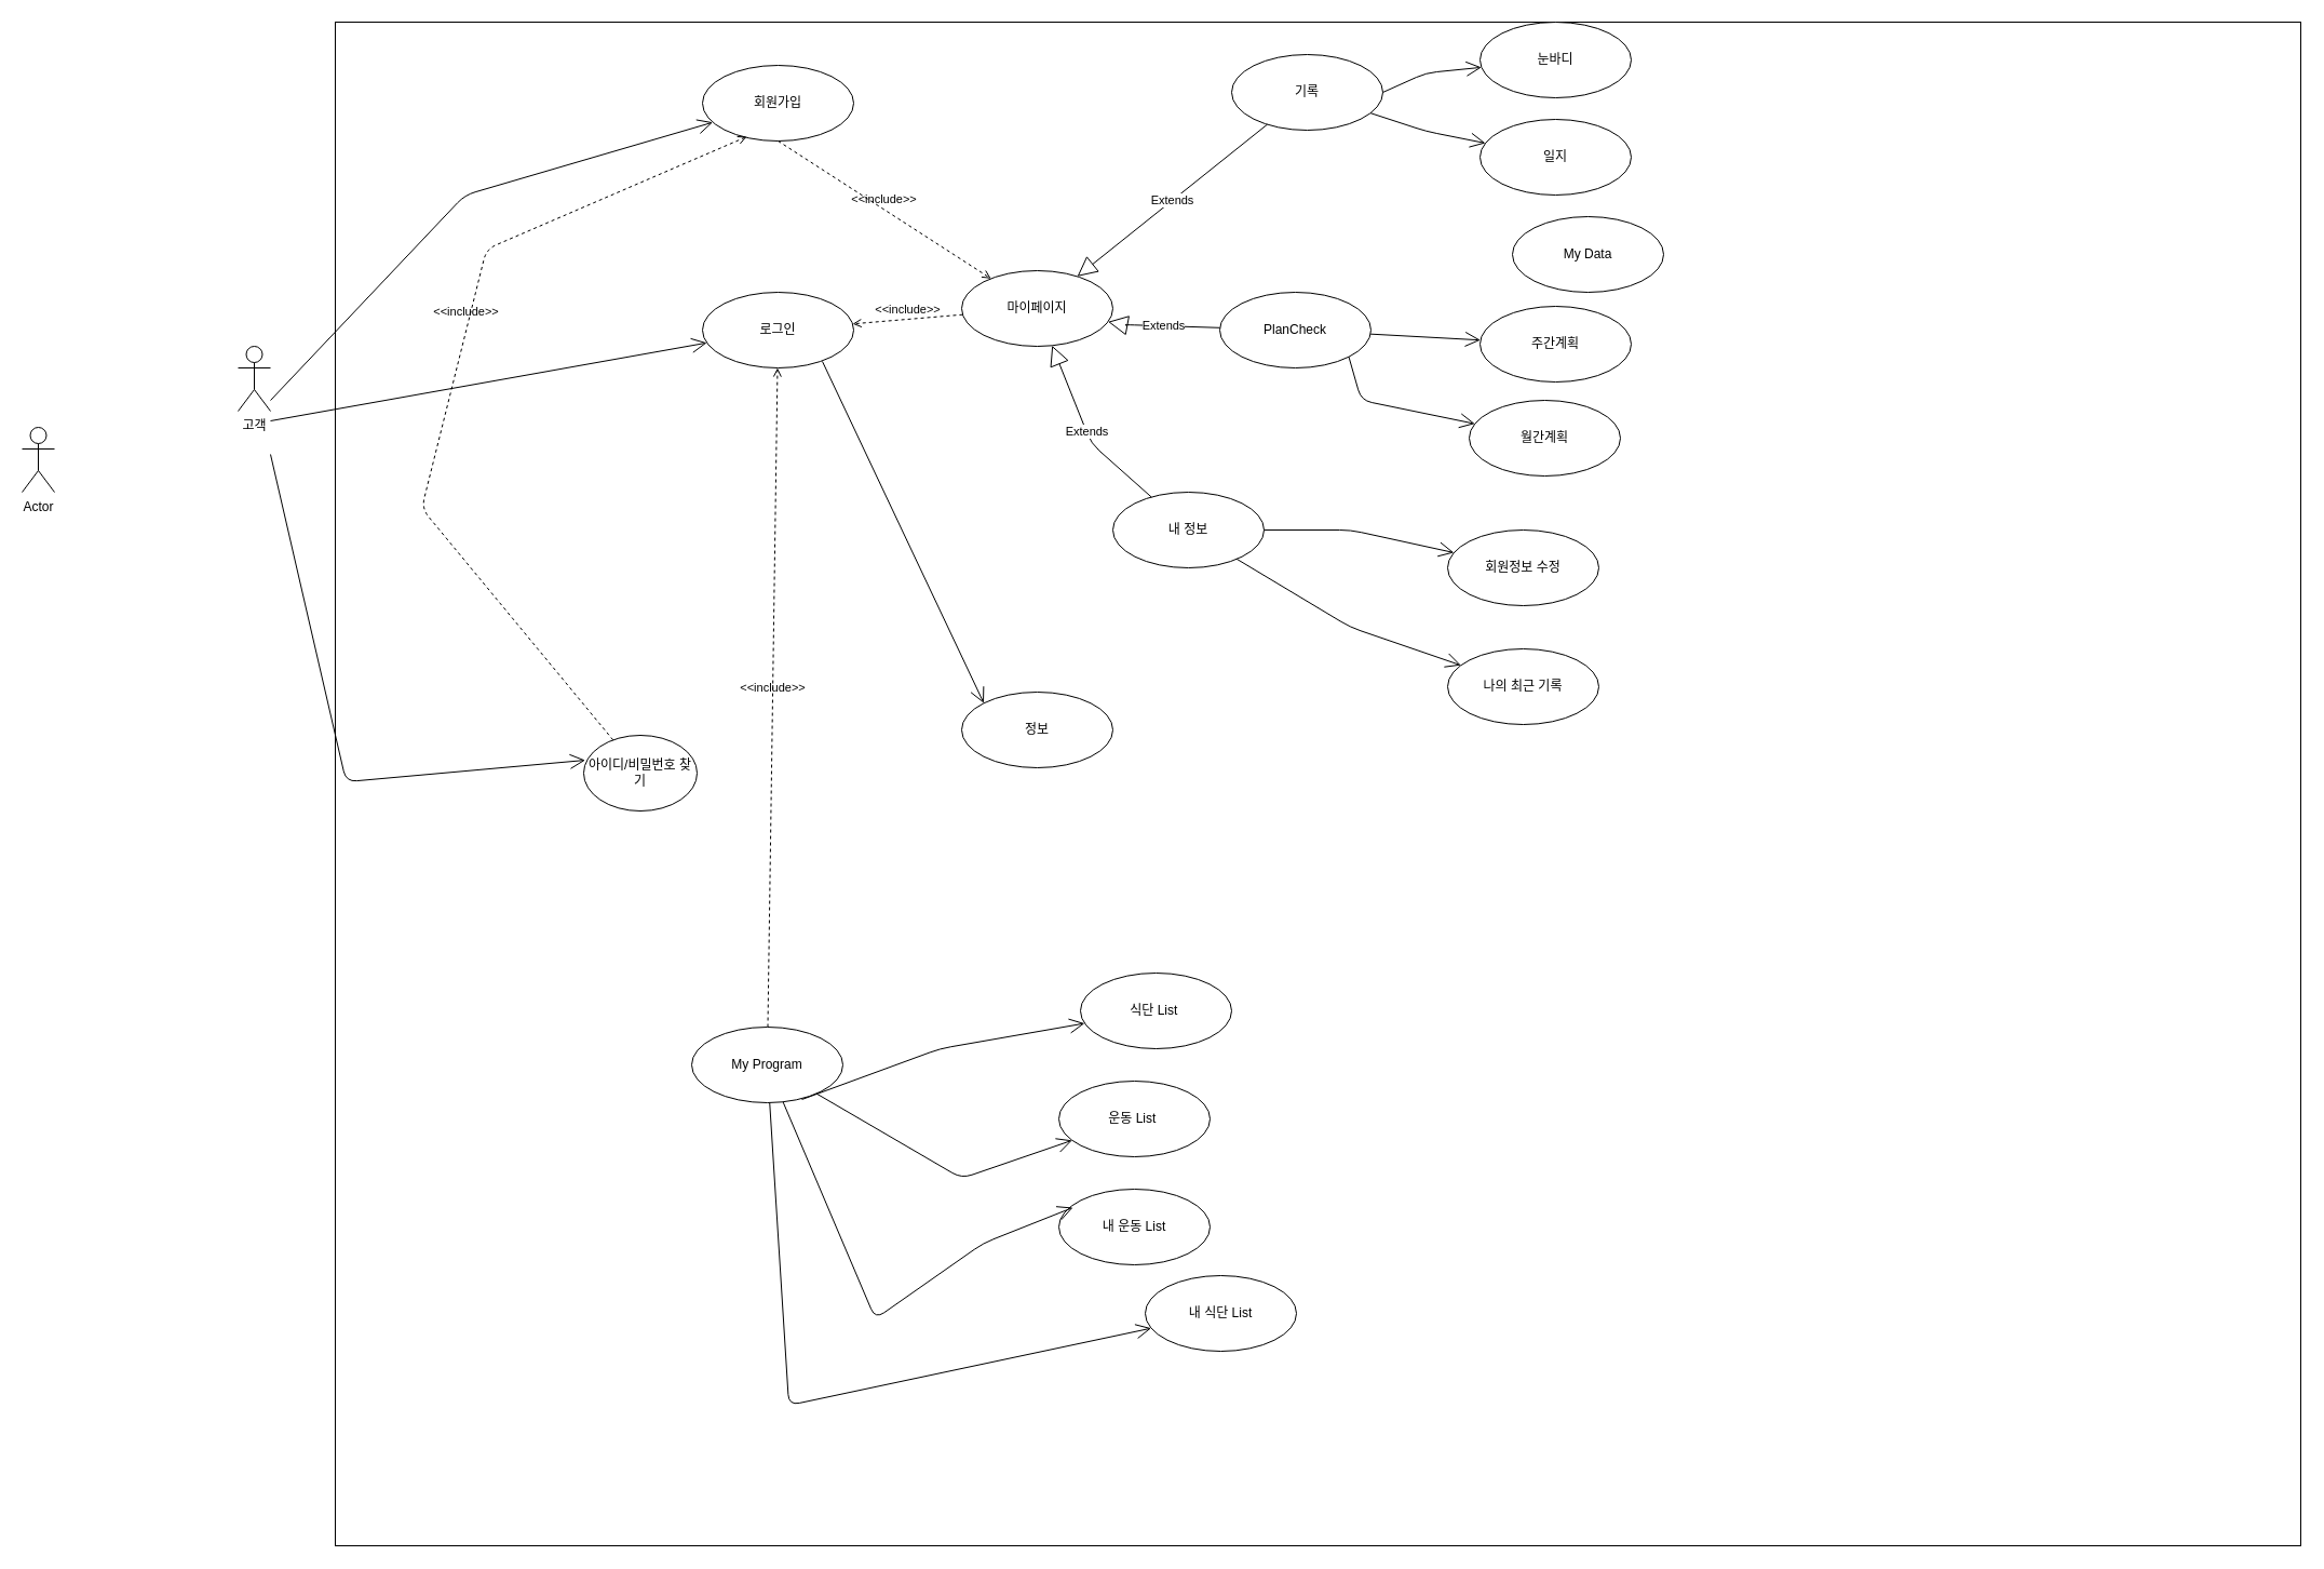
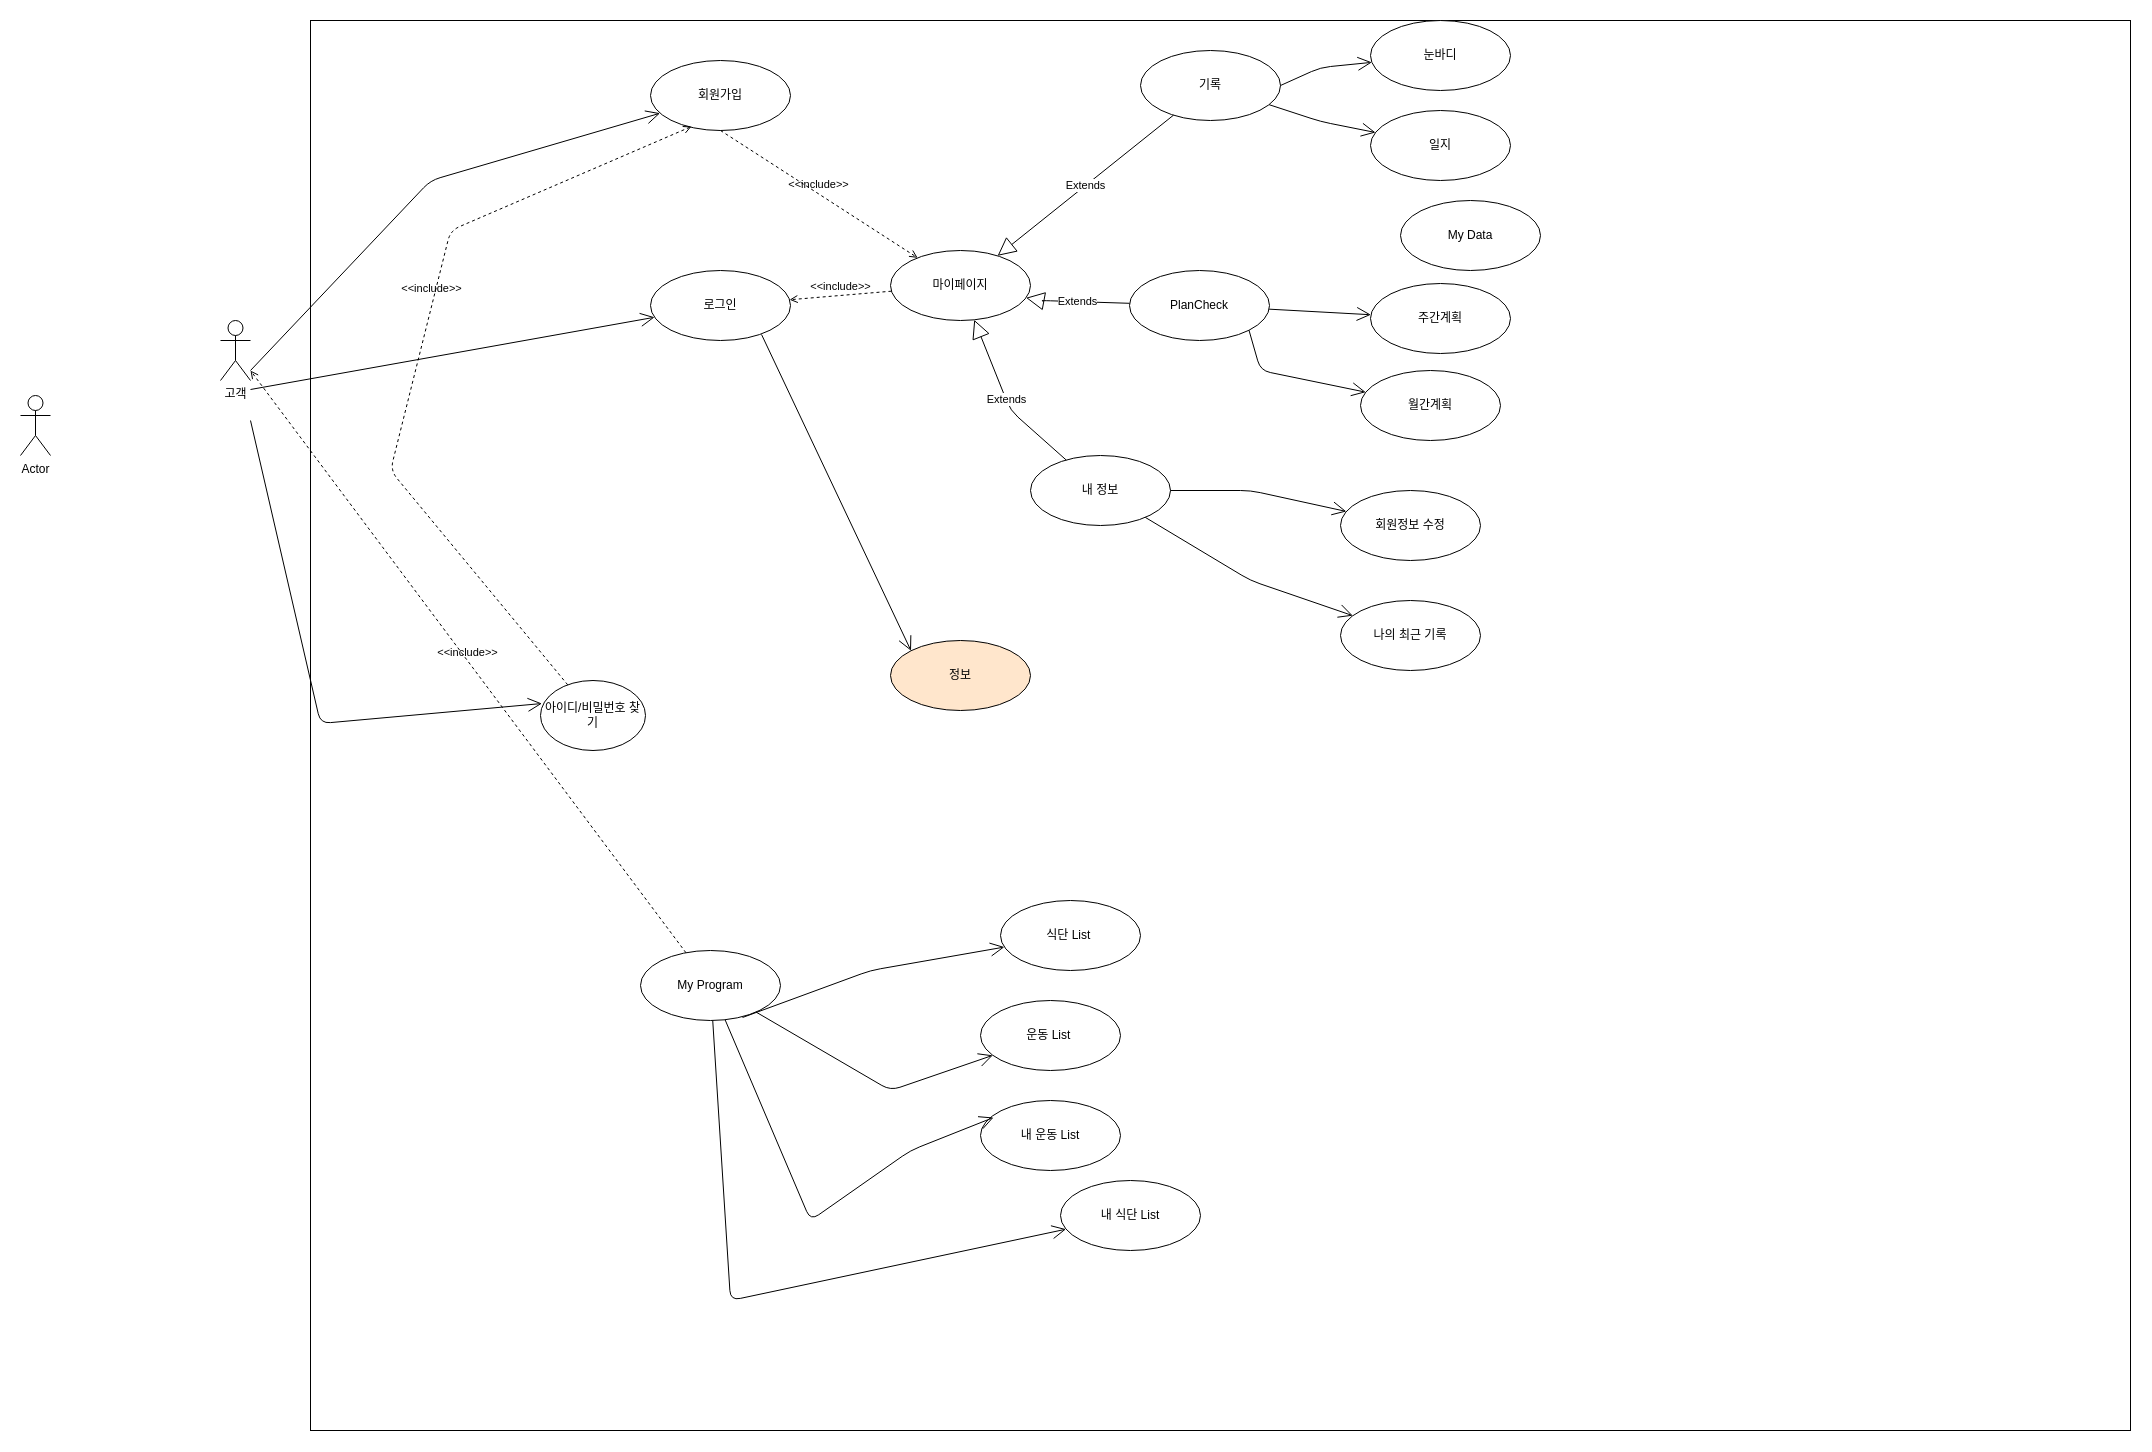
- <mxCell id="34" value="&amp;lt;&amp;lt;include&amp;gt;&amp;gt;" style="html=1;verticalAlign=bottom;labelBackgroundColor=none;endArrow=open;endFill=0;dashed=1;" edge="1" parent="1" source="33" target="7"><mxGeometry width="160" relative="1" as="geometry"><mxPoint x="740" y="470" as="sourcePoint" /><mxPoint x="900" y="470" as="targetPoint" /></mxGeometry></mxCell>
+ <mxCell id="34" value="&amp;lt;&amp;lt;include&amp;gt;&amp;gt;" style="html=1;verticalAlign=bottom;labelBackgroundColor=none;endArrow=open;endFill=0;dashed=1;" edge="1" parent="1" source="33" target="2"><mxGeometry width="160" relative="1" as="geometry"><mxPoint x="740" y="470" as="sourcePoint" /><mxPoint x="900" y="470" as="targetPoint" /></mxGeometry></mxCell>
- <mxCell id="44" value="정보" style="ellipse;whiteSpace=wrap;html=1;" vertex="1" parent="1"><mxGeometry x="890" y="640" width="140" height="70" as="geometry" /></mxCell>
+ <mxCell id="44" value="정보" style="ellipse;whiteSpace=wrap;html=1;fillColor=#ffe6cc;" vertex="1" parent="1"><mxGeometry x="890" y="640" width="140" height="70" as="geometry" /></mxCell>
